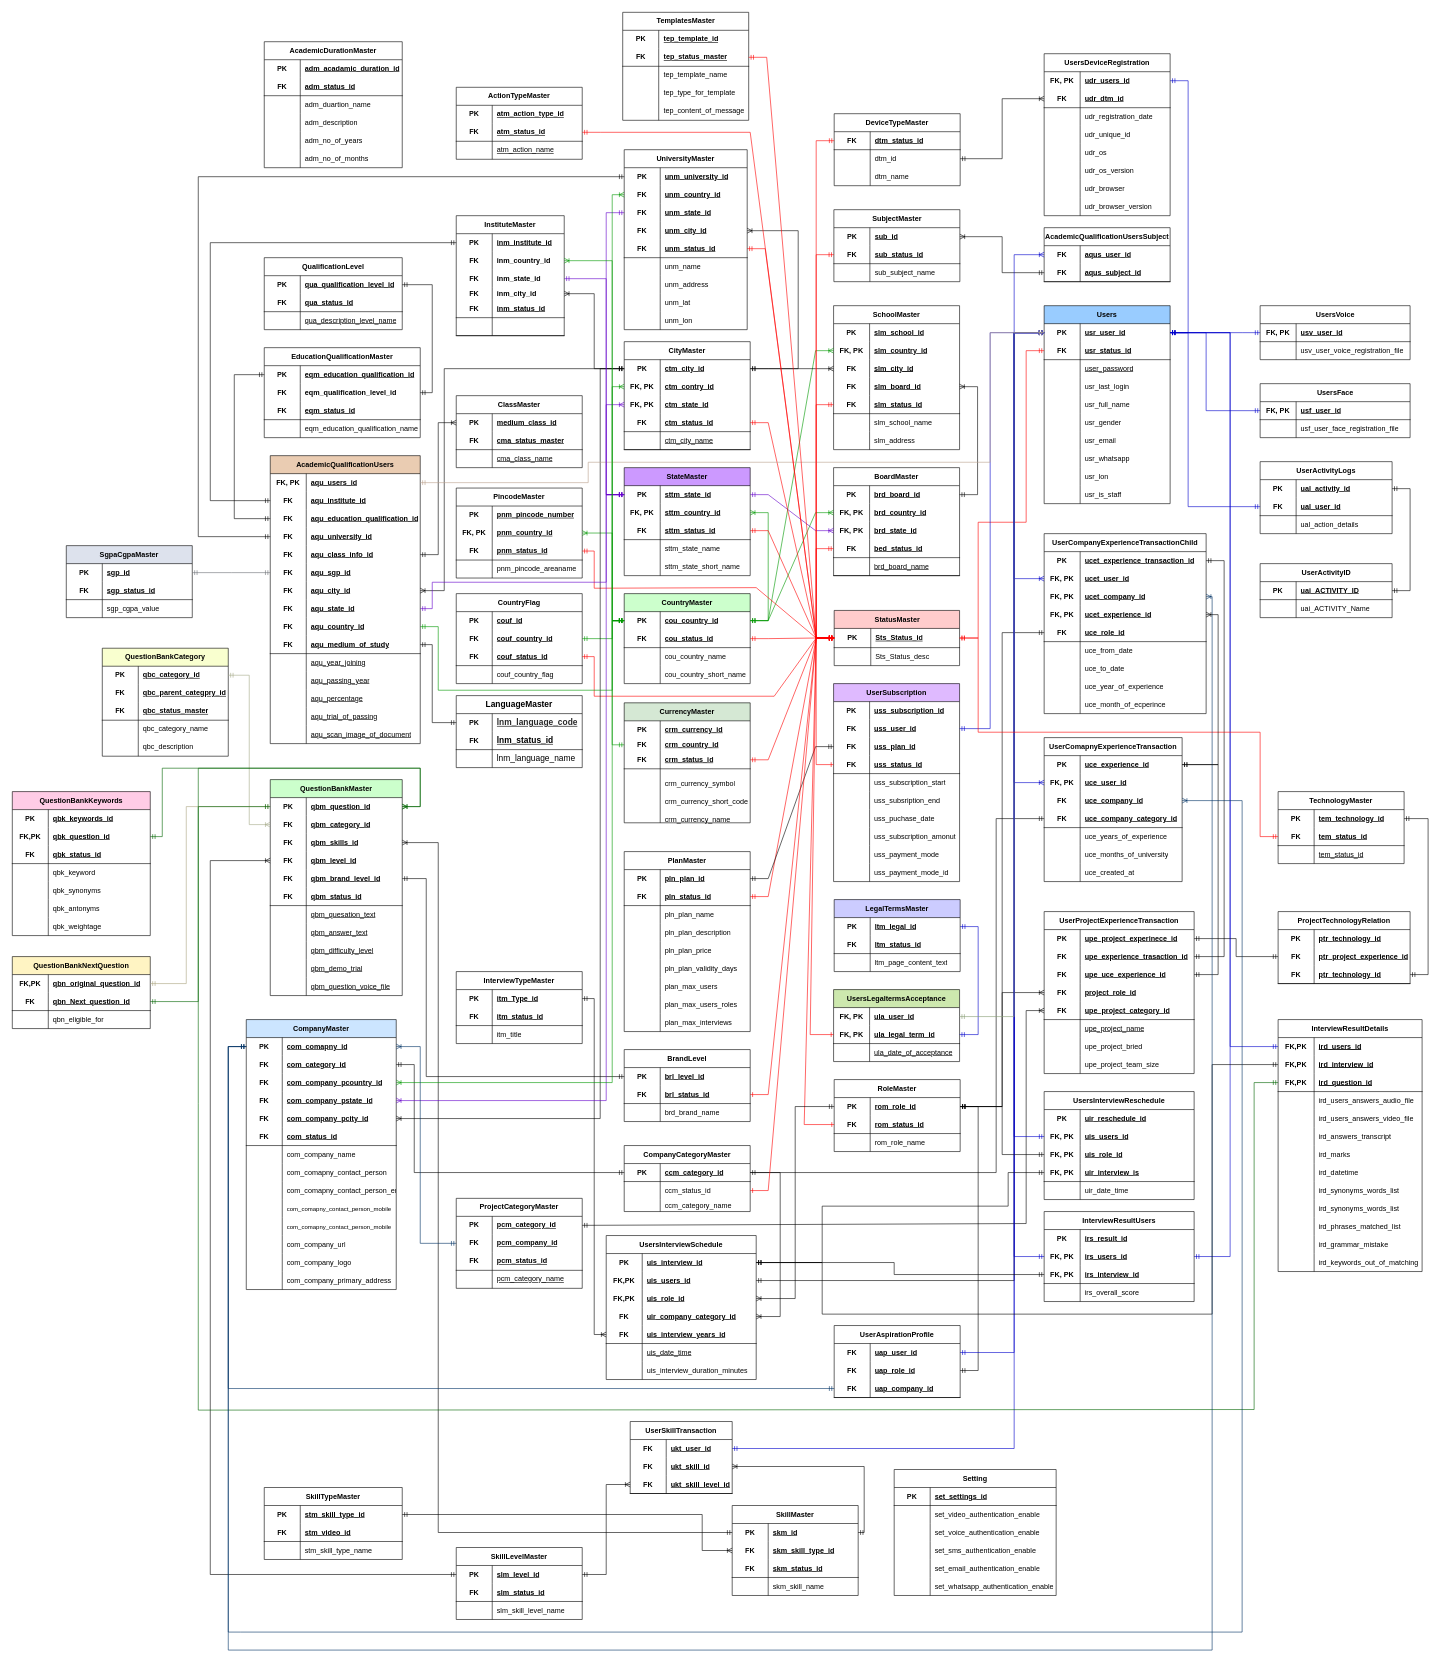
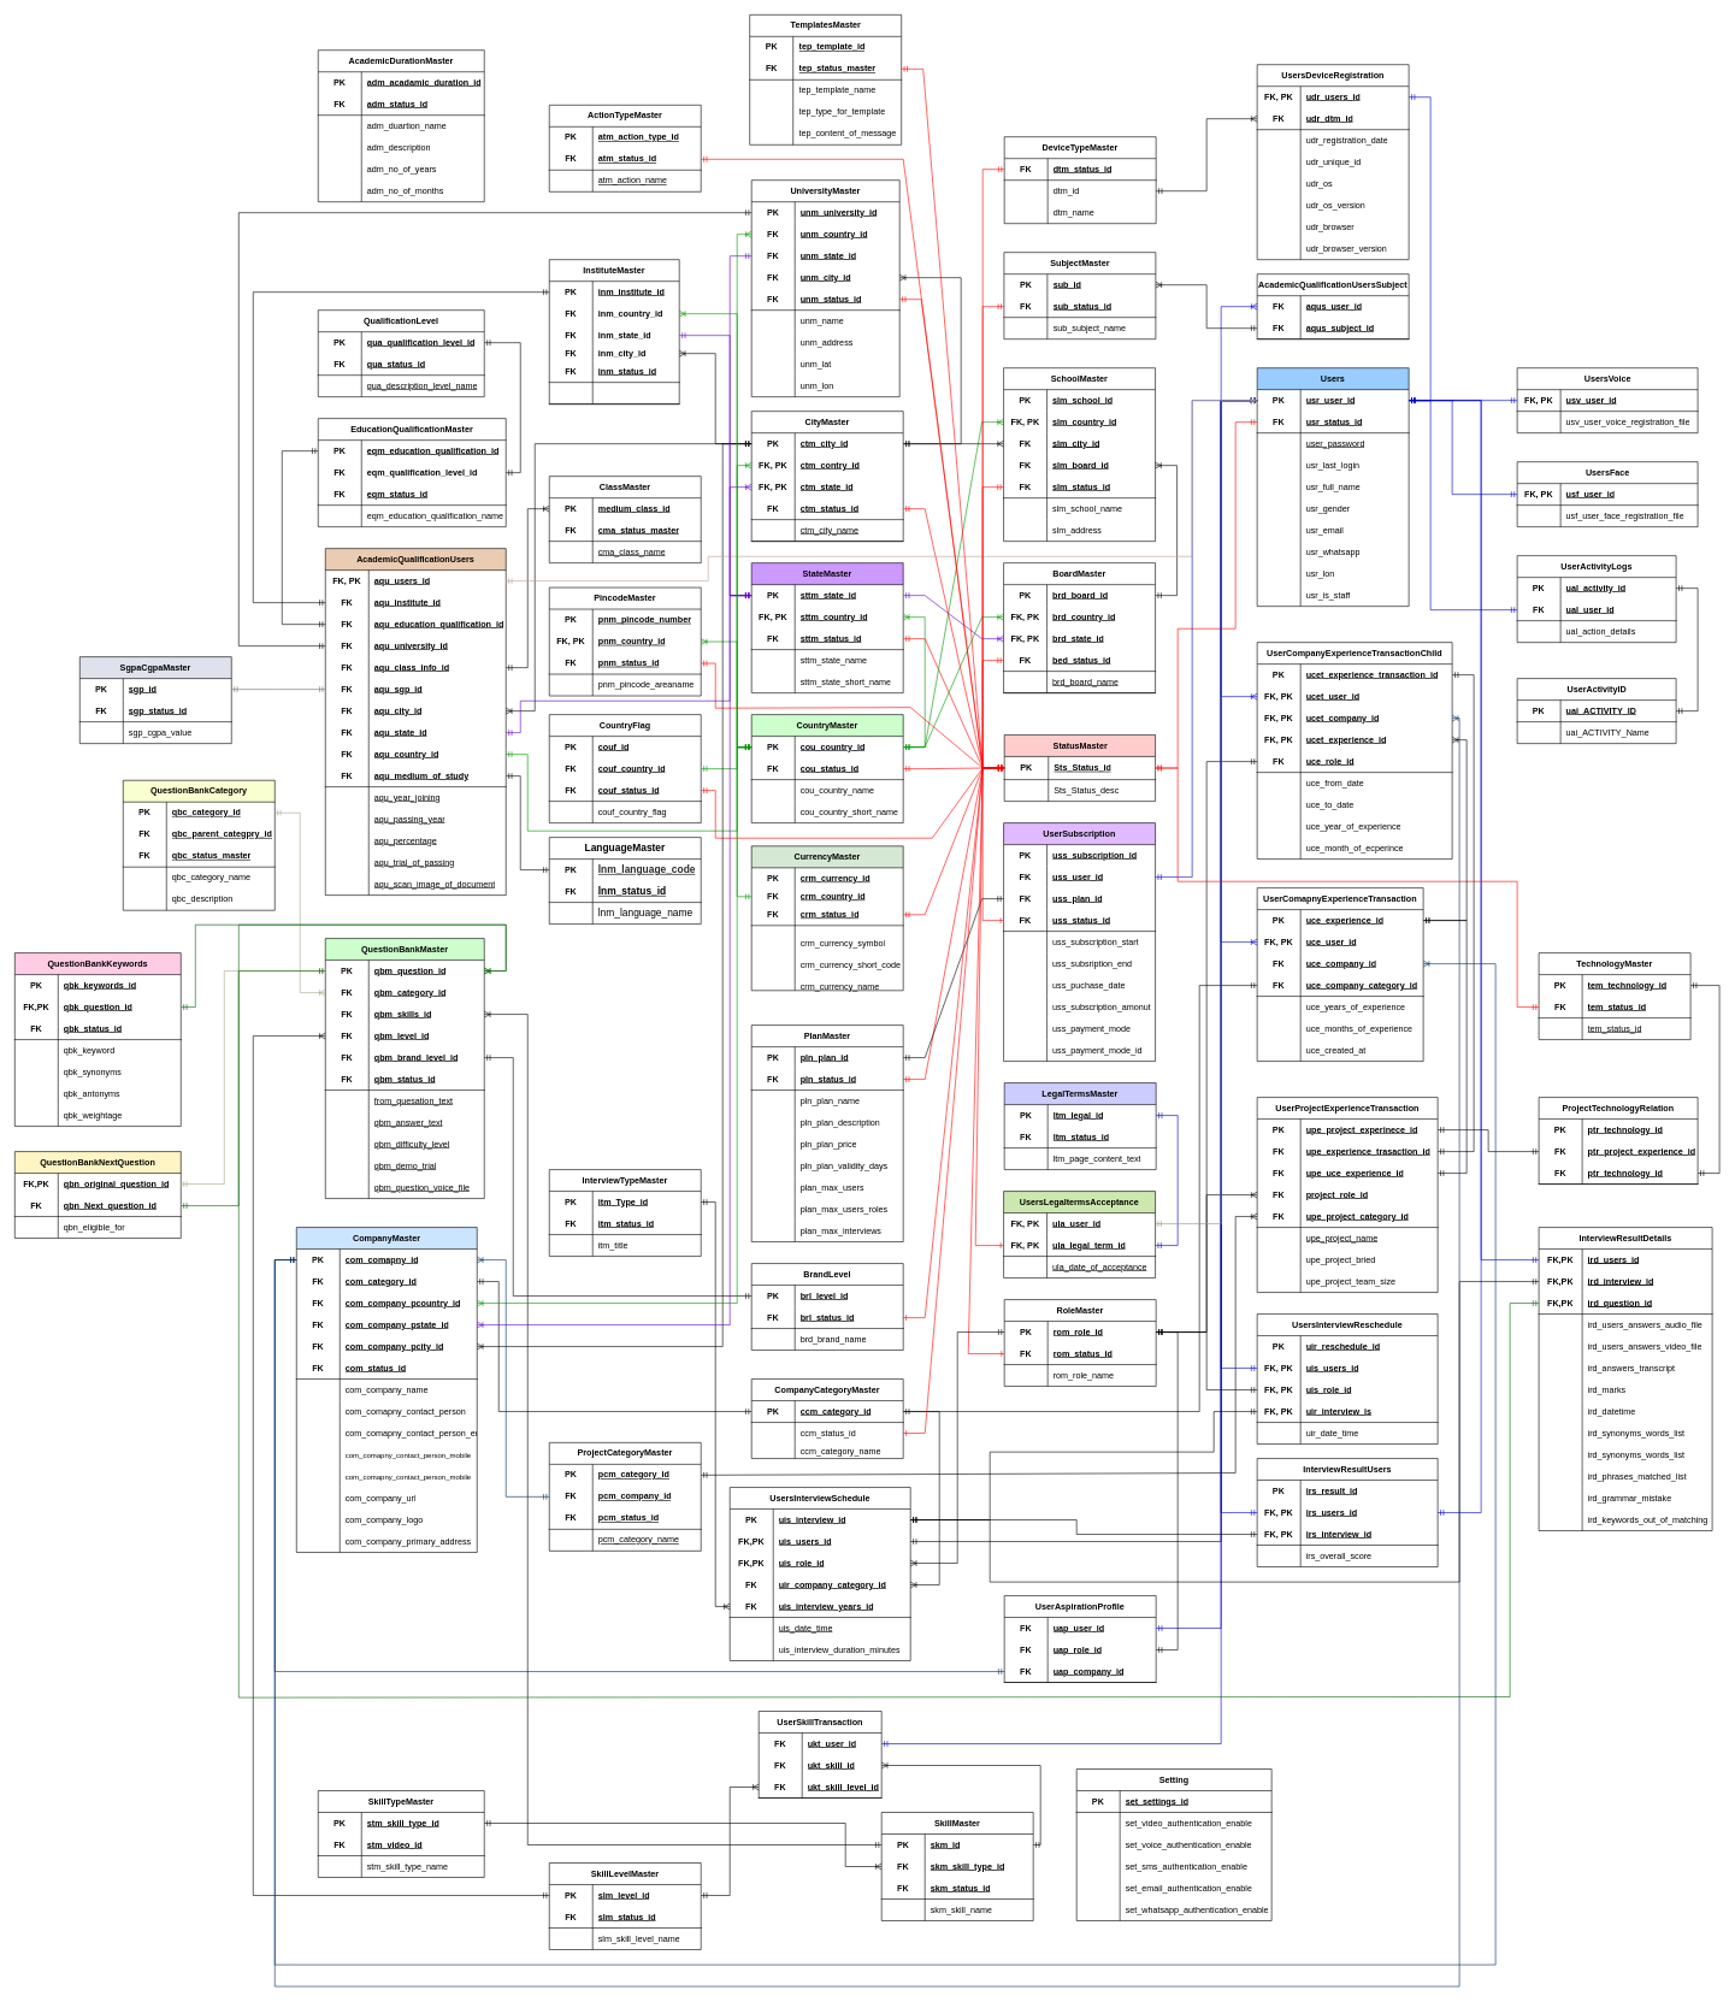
- <mxCell id="495" value="uce_months_of_university" style="shape=partialRectangle;connectable=0;fillColor=none;top=0;left=0;bottom=0;right=0;align=left;spacingLeft=6;overflow=hidden;html=1;whiteSpace=wrap;" parent="493" vertex="1"><mxGeometry x="60" width="170" height="30" as="geometry"><mxRectangle width="170" height="30" as="alternateBounds" /></mxGeometry></mxCell>
+ <mxCell id="495" value="uce_months_of_experience" style="shape=partialRectangle;connectable=0;fillColor=none;top=0;left=0;bottom=0;right=0;align=left;spacingLeft=6;overflow=hidden;html=1;whiteSpace=wrap;" parent="493" vertex="1"><mxGeometry x="60" width="170" height="30" as="geometry"><mxRectangle width="170" height="30" as="alternateBounds" /></mxGeometry></mxCell>
- <mxCell id="346" value="&lt;span style=&quot;text-decoration-line: underline;&quot;&gt;qbm_quesation_text&lt;/span&gt;" style="shape=partialRectangle;connectable=0;fillColor=none;top=0;left=0;bottom=0;right=0;align=left;spacingLeft=6;overflow=hidden;html=1;whiteSpace=wrap;" parent="344" vertex="1"><mxGeometry x="60" width="160" height="30" as="geometry"><mxRectangle width="160" height="30" as="alternateBounds" /></mxGeometry></mxCell>
+ <mxCell id="346" value="&lt;span style=&quot;text-decoration-line: underline;&quot;&gt;from_quesation_text&lt;/span&gt;" style="shape=partialRectangle;connectable=0;fillColor=none;top=0;left=0;bottom=0;right=0;align=left;spacingLeft=6;overflow=hidden;html=1;whiteSpace=wrap;" parent="344" vertex="1"><mxGeometry x="60" width="160" height="30" as="geometry"><mxRectangle width="160" height="30" as="alternateBounds" /></mxGeometry></mxCell>
